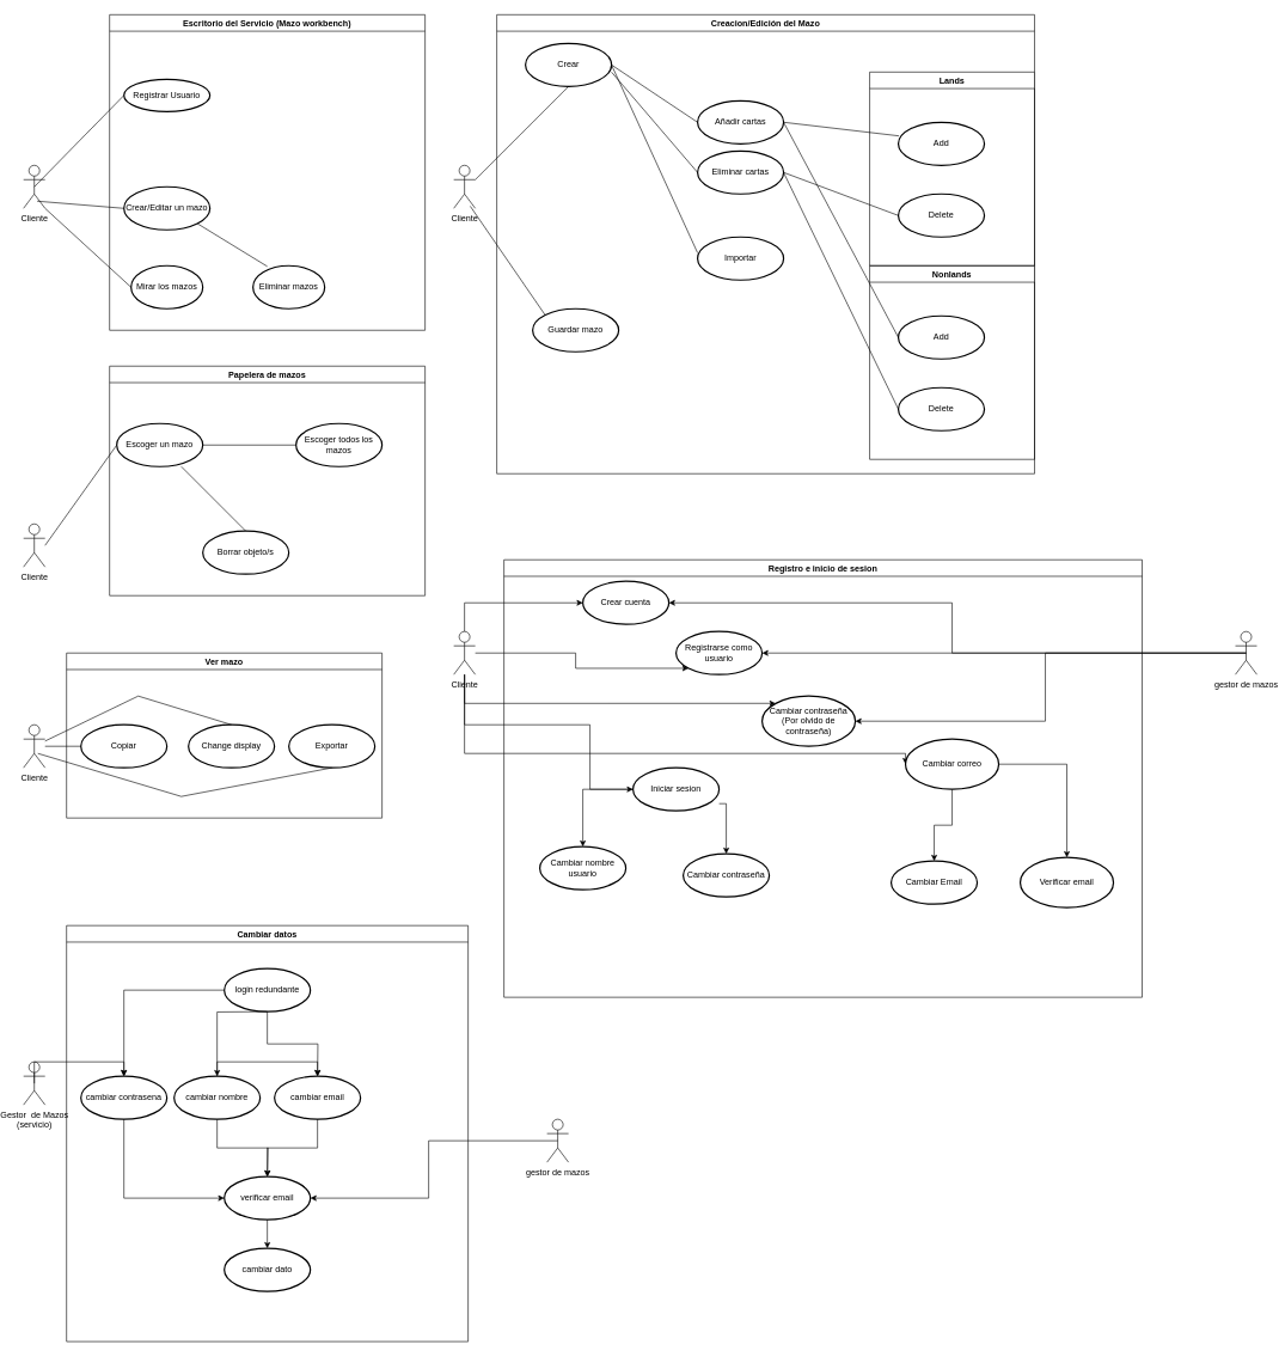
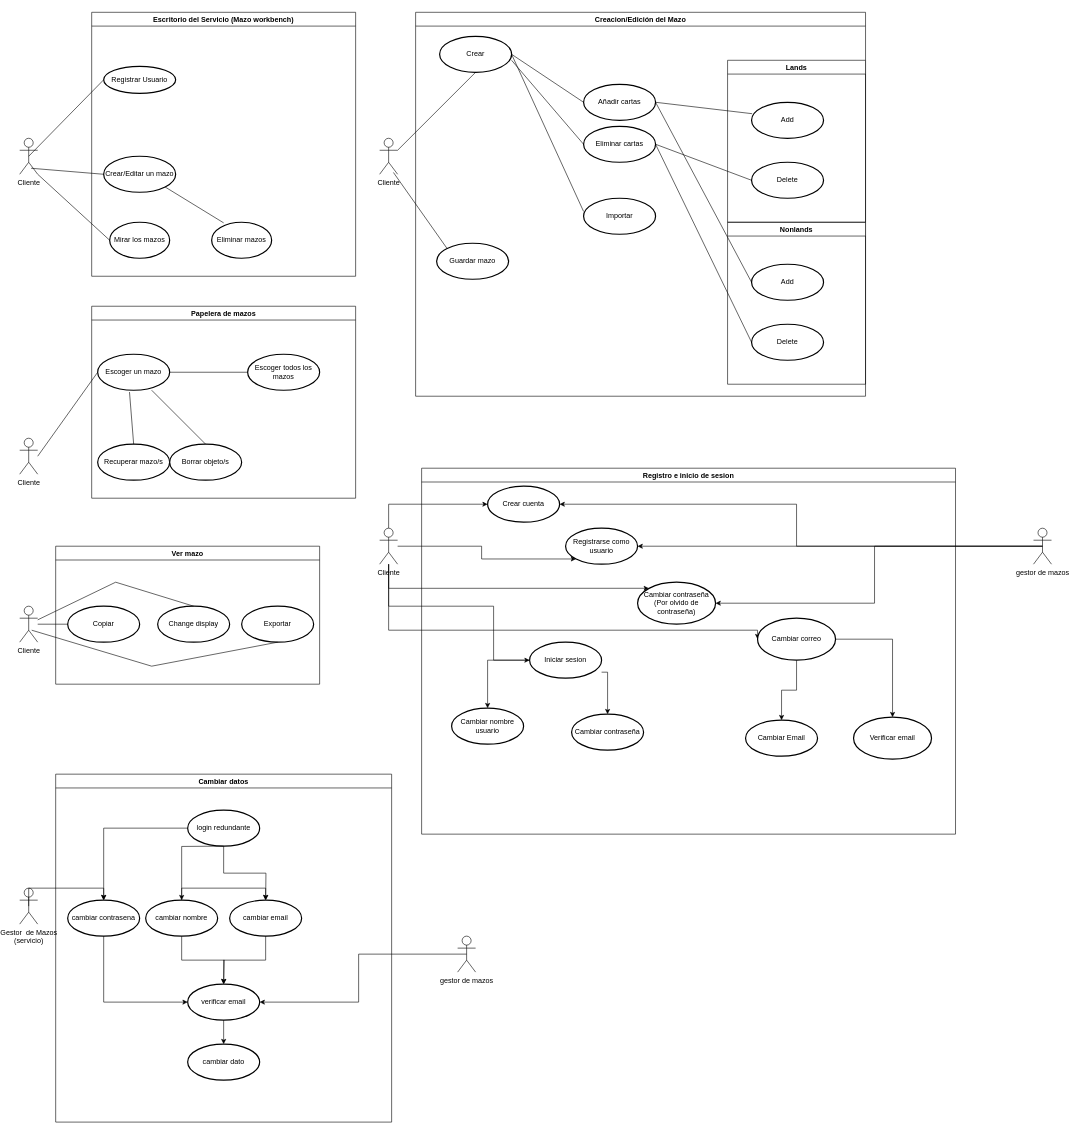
- <mxCell id="19" value="Guardar mazo" style="strokeWidth=2;html=1;shape=mxgraph.flowchart.start_1;whiteSpace=wrap;" parent="18" vertex="1"><mxGeometry x="50" y="410" width="120" height="60" as="geometry" /></mxCell>
+ <mxCell id="19" value="Guardar mazo" style="strokeWidth=2;html=1;shape=mxgraph.flowchart.start_1;whiteSpace=wrap;" parent="18" vertex="1"><mxGeometry x="35" y="385" width="120" height="60" as="geometry" /></mxCell>
+ <mxCell id="10" value="" style="endArrow=none;html=1;rounded=0;entryX=0.442;entryY=1.05;entryDx=0;entryDy=0;entryPerimeter=0;exitX=0.5;exitY=0;exitDx=0;exitDy=0;exitPerimeter=0;" parent="4" source="5" target="8" edge="1"><mxGeometry width="50" height="50" relative="1" as="geometry"><mxPoint x="230" y="330" as="sourcePoint" /><mxPoint x="280" y="280" as="targetPoint" /></mxGeometry></mxCell>
+ <mxCell id="5" value="Recuperar mazo/s" style="strokeWidth=2;html=1;shape=mxgraph.flowchart.start_1;whiteSpace=wrap;" parent="4" vertex="1"><mxGeometry x="10" y="230" width="120" height="60" as="geometry" /></mxCell>
